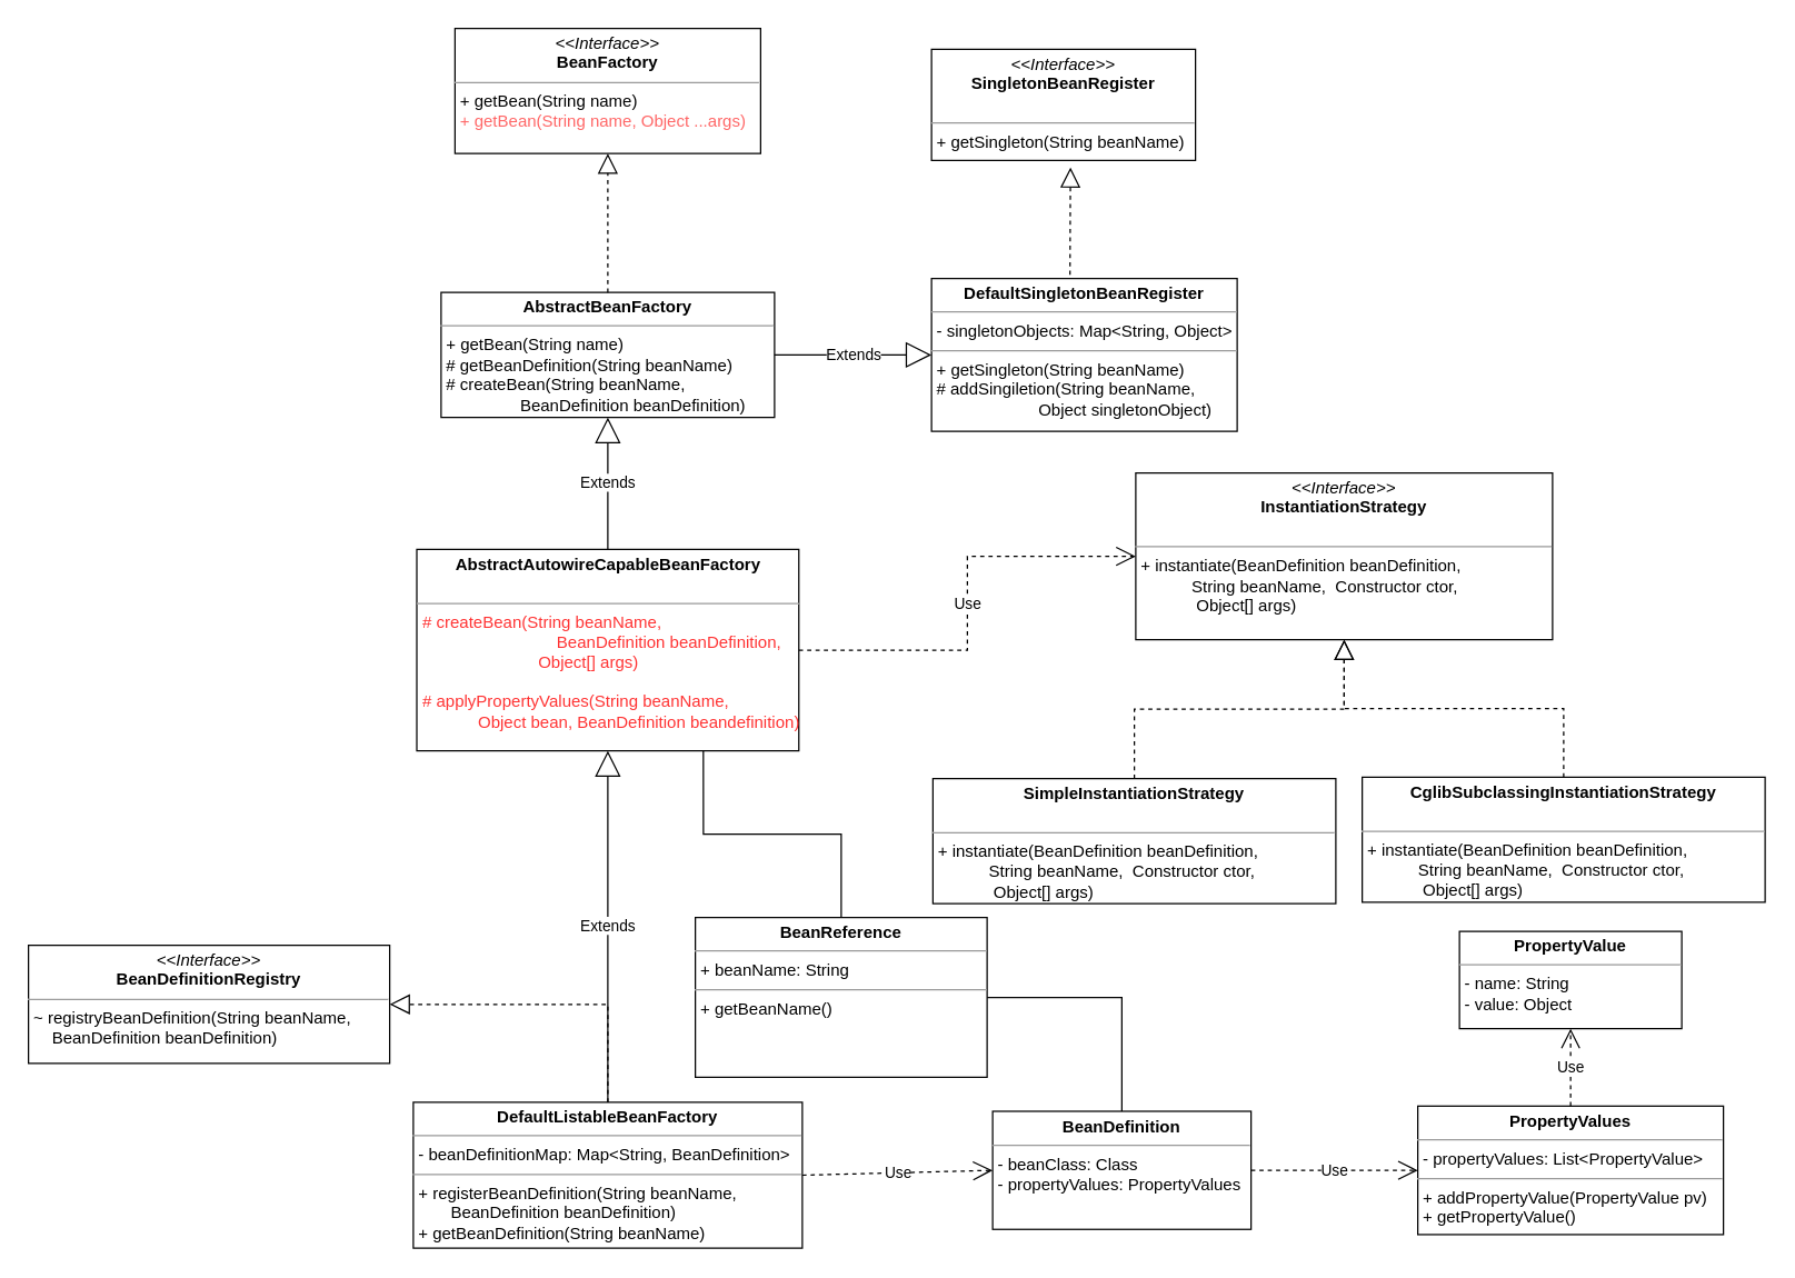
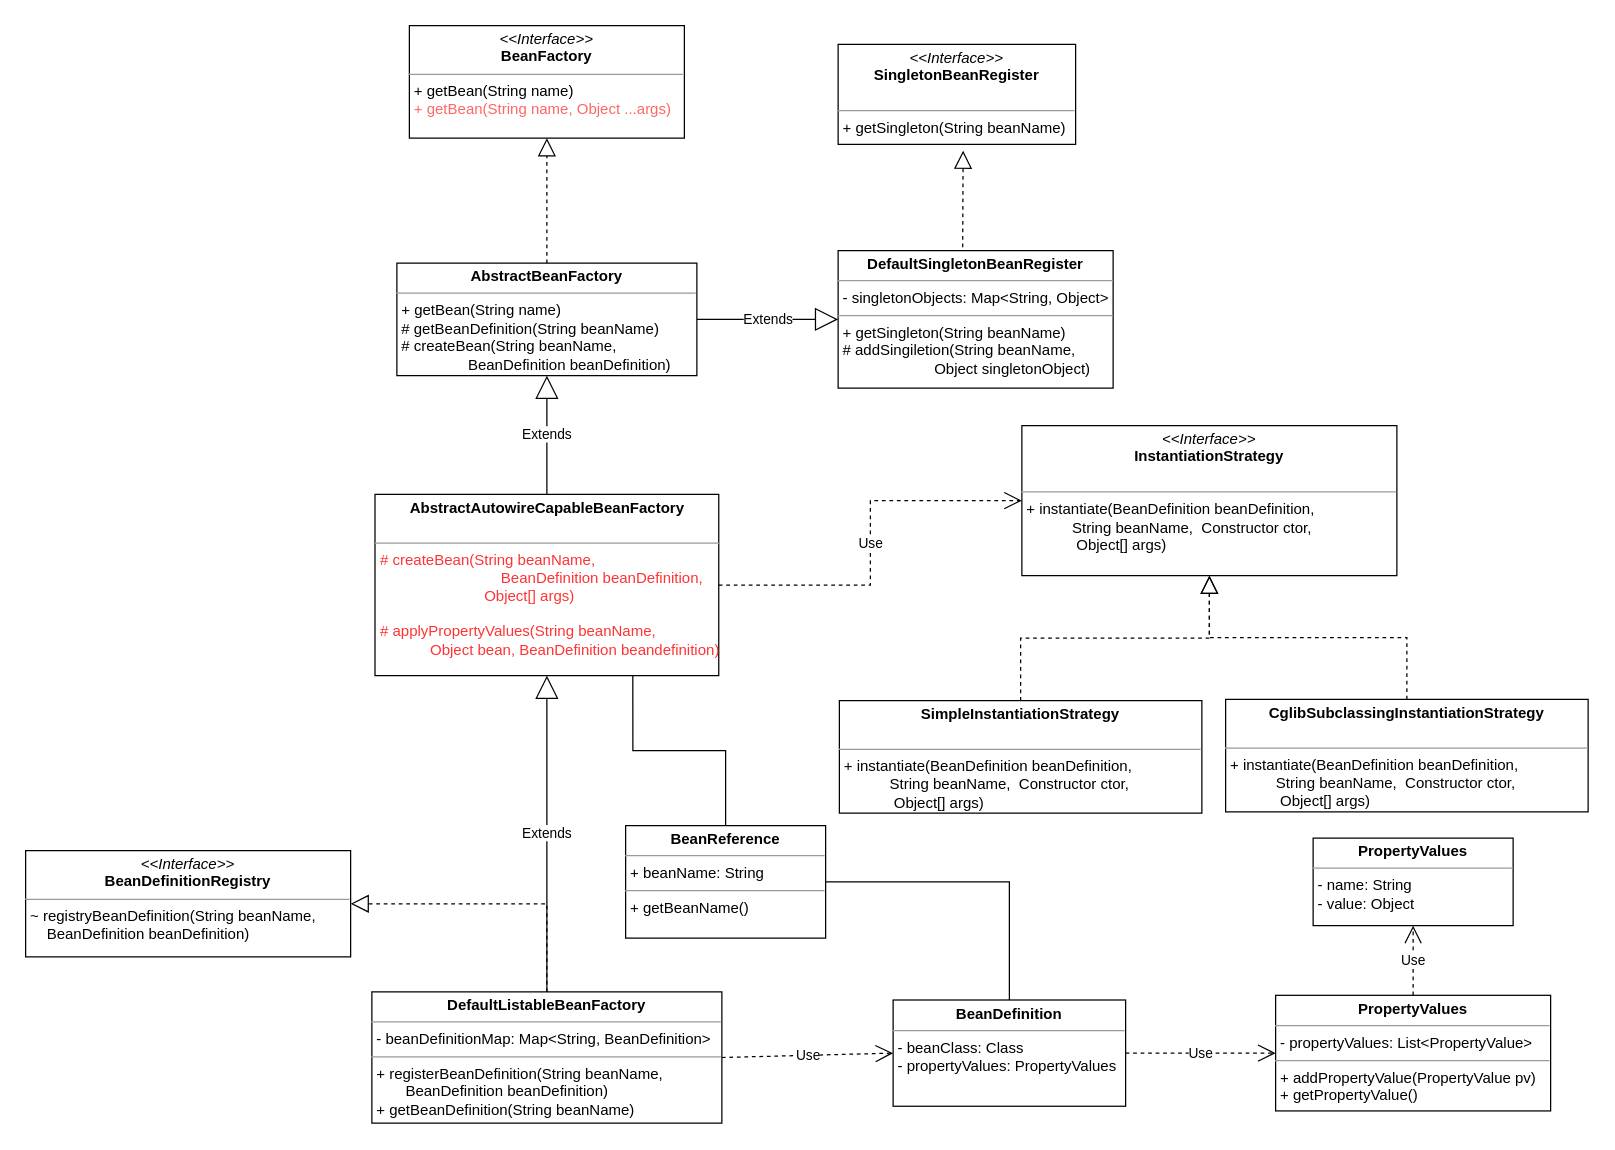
- <mxCell id="23" value="&lt;p style=&quot;margin:0px;margin-top:4px;text-align:center;&quot;&gt;&lt;b&gt;PropertyValue&lt;/b&gt;&lt;/p&gt;&lt;hr size=&quot;1&quot;&gt;&lt;p style=&quot;margin:0px;margin-left:4px;&quot;&gt;- name: String&lt;/p&gt;&lt;p style=&quot;margin:0px;margin-left:4px;&quot;&gt;- value: Object&lt;/p&gt;&lt;p style=&quot;margin:0px;margin-left:4px;&quot;&gt;&lt;br&gt;&lt;/p&gt;" style="verticalAlign=top;align=left;overflow=fill;fontSize=12;fontFamily=Helvetica;html=1;" vertex="1" parent="1"><mxGeometry x="1050" y="670" width="160" height="70" as="geometry" /></mxCell>
+ <mxCell id="23" value="&lt;p style=&quot;margin:0px;margin-top:4px;text-align:center;&quot;&gt;&lt;b&gt;PropertyValues&lt;/b&gt;&lt;/p&gt;&lt;hr size=&quot;1&quot;&gt;&lt;p style=&quot;margin:0px;margin-left:4px;&quot;&gt;- name: String&lt;/p&gt;&lt;p style=&quot;margin:0px;margin-left:4px;&quot;&gt;- value: Object&lt;/p&gt;&lt;p style=&quot;margin:0px;margin-left:4px;&quot;&gt;&lt;br&gt;&lt;/p&gt;" style="verticalAlign=top;align=left;overflow=fill;fontSize=12;fontFamily=Helvetica;html=1;" vertex="1" parent="1"><mxGeometry x="1050" y="670" width="160" height="70" as="geometry" /></mxCell>
- <mxCell id="29" value="&lt;p style=&quot;margin:0px;margin-top:4px;text-align:center;&quot;&gt;&lt;b&gt;BeanReference&lt;/b&gt;&lt;/p&gt;&lt;hr size=&quot;1&quot;&gt;&lt;p style=&quot;margin:0px;margin-left:4px;&quot;&gt;+ beanName: String&lt;/p&gt;&lt;hr size=&quot;1&quot;&gt;&lt;p style=&quot;margin:0px;margin-left:4px;&quot;&gt;+ getBeanName()&lt;/p&gt;" style="verticalAlign=top;align=left;overflow=fill;fontSize=12;fontFamily=Helvetica;html=1;" vertex="1" parent="1"><mxGeometry x="500" y="660" width="210" height="115" as="geometry" /></mxCell>
+ <mxCell id="29" value="&lt;p style=&quot;margin:0px;margin-top:4px;text-align:center;&quot;&gt;&lt;b&gt;BeanReference&lt;/b&gt;&lt;/p&gt;&lt;hr size=&quot;1&quot;&gt;&lt;p style=&quot;margin:0px;margin-left:4px;&quot;&gt;+ beanName: String&lt;/p&gt;&lt;hr size=&quot;1&quot;&gt;&lt;p style=&quot;margin:0px;margin-left:4px;&quot;&gt;+ getBeanName()&lt;/p&gt;" style="verticalAlign=top;align=left;overflow=fill;fontSize=12;fontFamily=Helvetica;html=1;" vertex="1" parent="1"><mxGeometry x="500" y="660" width="160" height="90" as="geometry" /></mxCell>
